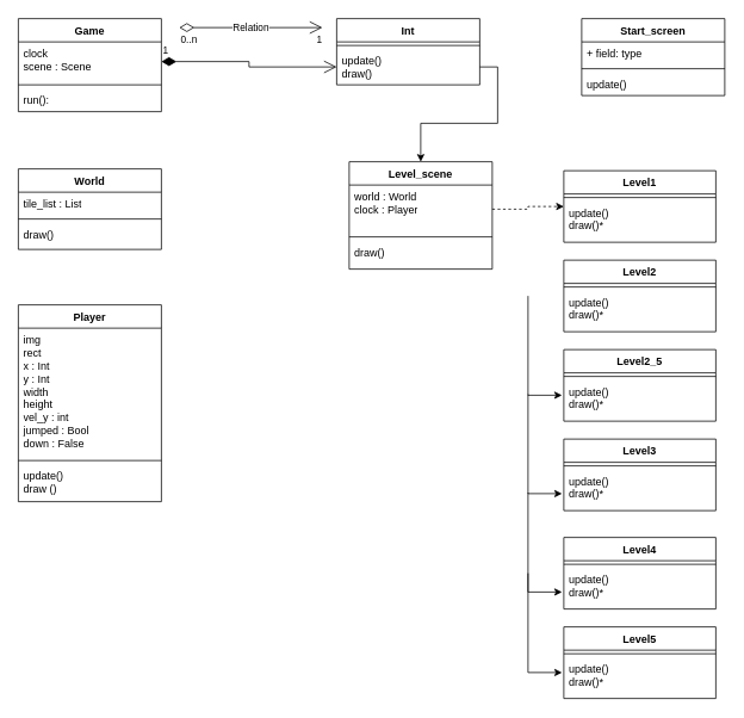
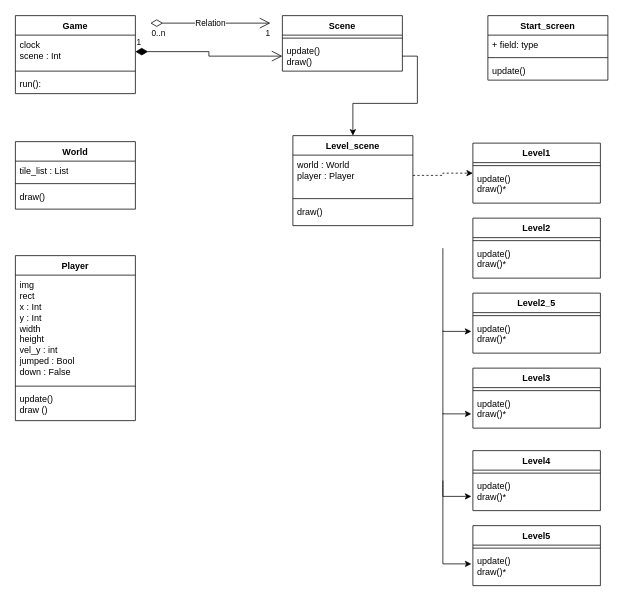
- <mxCell id="6" value="Int" style="swimlane;fontStyle=1;align=center;verticalAlign=top;childLayout=stackLayout;horizontal=1;startSize=26;horizontalStack=0;resizeParent=1;resizeParentMax=0;resizeLast=0;collapsible=1;marginBottom=0;whiteSpace=wrap;html=1;" parent="1" vertex="1"><mxGeometry x="376" y="20" width="160" height="74" as="geometry" /></mxCell>
+ <mxCell id="6" value="Scene" style="swimlane;fontStyle=1;align=center;verticalAlign=top;childLayout=stackLayout;horizontal=1;startSize=26;horizontalStack=0;resizeParent=1;resizeParentMax=0;resizeLast=0;collapsible=1;marginBottom=0;whiteSpace=wrap;html=1;" parent="1" vertex="1"><mxGeometry x="376" y="20" width="160" height="74" as="geometry" /></mxCell>
- <mxCell id="3" value="clock&lt;br&gt;scene : Scene" style="text;strokeColor=none;fillColor=none;align=left;verticalAlign=top;spacingLeft=4;spacingRight=4;overflow=hidden;rotatable=0;points=[[0,0.5],[1,0.5]];portConstraint=eastwest;whiteSpace=wrap;html=1;" parent="2" vertex="1"><mxGeometry y="26" width="160" height="44" as="geometry" /></mxCell>
+ <mxCell id="3" value="clock&lt;br&gt;scene : Int" style="text;strokeColor=none;fillColor=none;align=left;verticalAlign=top;spacingLeft=4;spacingRight=4;overflow=hidden;rotatable=0;points=[[0,0.5],[1,0.5]];portConstraint=eastwest;whiteSpace=wrap;html=1;" parent="2" vertex="1"><mxGeometry y="26" width="160" height="44" as="geometry" /></mxCell>
- <mxCell id="18" value="world : World&lt;div&gt;clock : Player&lt;/div&gt;" style="text;strokeColor=none;fillColor=none;align=left;verticalAlign=top;spacingLeft=4;spacingRight=4;overflow=hidden;rotatable=0;points=[[0,0.5],[1,0.5]];portConstraint=eastwest;whiteSpace=wrap;html=1;" parent="17" vertex="1"><mxGeometry y="26" width="160" height="54" as="geometry" /></mxCell>
+ <mxCell id="18" value="world : World&lt;div&gt;player : Player&lt;/div&gt;" style="text;strokeColor=none;fillColor=none;align=left;verticalAlign=top;spacingLeft=4;spacingRight=4;overflow=hidden;rotatable=0;points=[[0,0.5],[1,0.5]];portConstraint=eastwest;whiteSpace=wrap;html=1;" parent="17" vertex="1"><mxGeometry y="26" width="160" height="54" as="geometry" /></mxCell>
